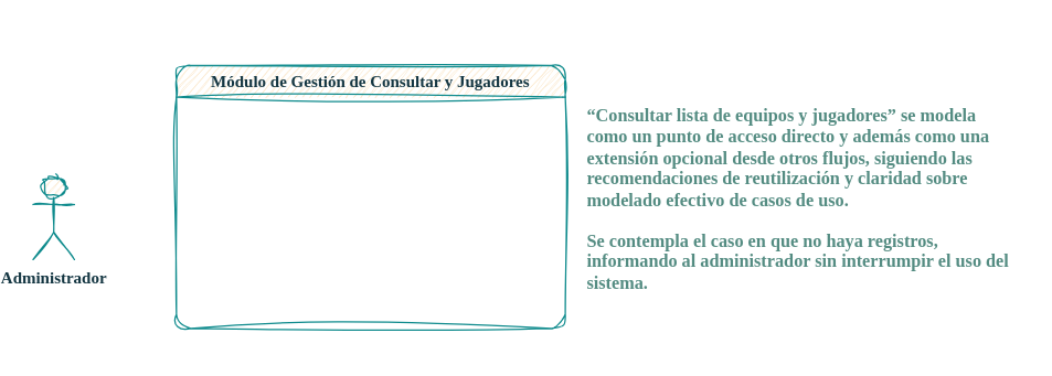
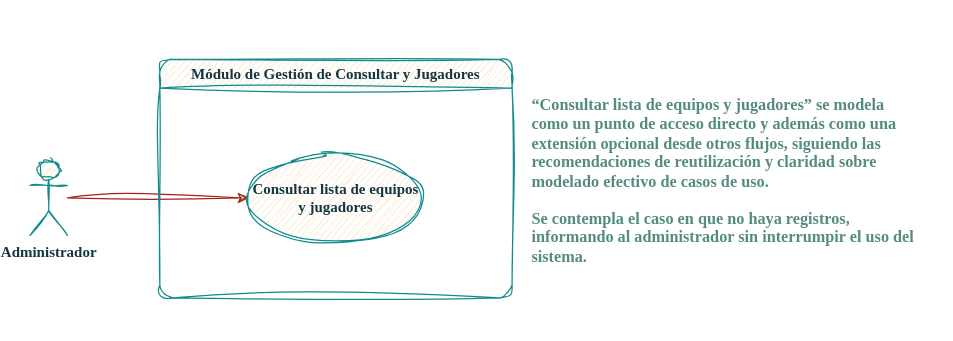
+ <mxCell id="2" style="edgeStyle=orthogonalEdgeStyle;rounded=0;sketch=1;hachureGap=4;jiggle=2;curveFitting=1;orthogonalLoop=1;jettySize=auto;html=1;entryX=0;entryY=0.5;entryDx=0;entryDy=0;strokeColor=#A8201A;fontFamily=Architects Daughter;fontSource=https%3A%2F%2Ffonts.googleapis.com%2Fcss%3Ffamily%3DArchitects%2BDaughter;fontColor=#143642;fillColor=#FAE5C7;" edge="1" parent="1" source="3" target="5"><mxGeometry relative="1" as="geometry"><mxPoint x="180" y="152" as="targetPoint" /></mxGeometry></mxCell>
+ <mxCell id="5" value="&lt;b&gt;Consultar lista de equipos y jugadores&lt;/b&gt;" style="ellipse;whiteSpace=wrap;html=1;sketch=1;hachureGap=4;jiggle=2;curveFitting=1;strokeColor=#0F8B8D;fontFamily=Architects Daughter;fontSource=https%3A%2F%2Ffonts.googleapis.com%2Fcss%3Ffamily%3DArchitects%2BDaughter;fontColor=#143642;fillColor=#FAE5C7;" vertex="1" parent="4"><mxGeometry x="71" y="76" width="140" height="70" as="geometry" /></mxCell>
